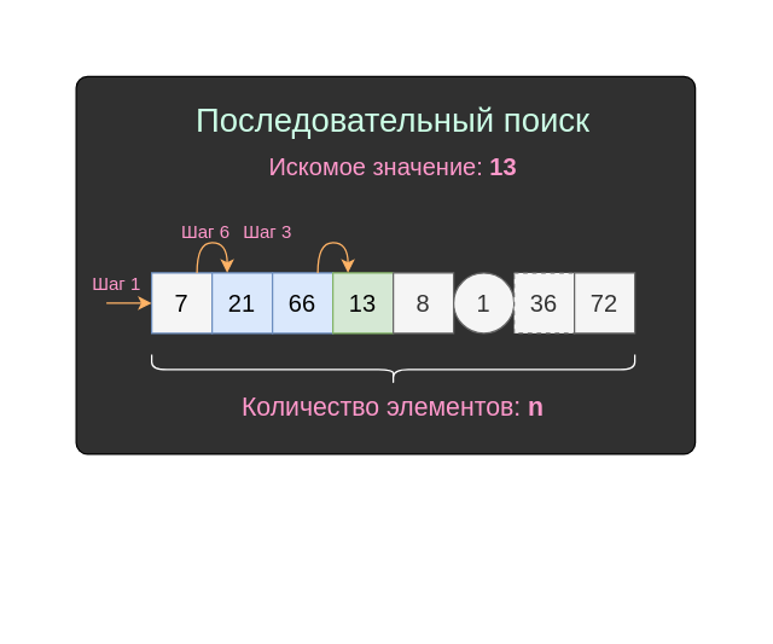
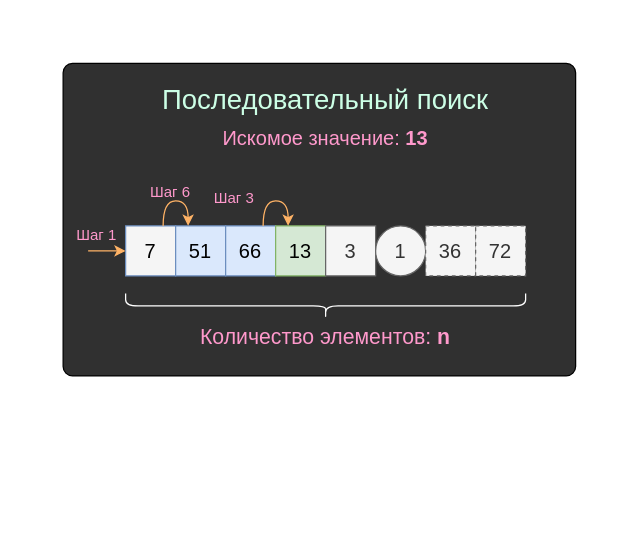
- <mxCell id="19" value="&lt;font color=&quot;#ff99cc&quot;&gt;Шаг 3&lt;/font&gt;" style="text;html=1;align=center;verticalAlign=middle;whiteSpace=wrap;rounded=0;" vertex="1" parent="1"><mxGeometry x="159" y="144" width="36" height="18" as="geometry" /></mxCell>
+ <mxCell id="19" value="&lt;font color=&quot;#ff99cc&quot;&gt;Шаг 3&lt;/font&gt;" style="text;html=1;align=center;verticalAlign=middle;whiteSpace=wrap;rounded=0;" vertex="1" parent="1"><mxGeometry x="169" y="149" width="36" height="18" as="geometry" /></mxCell>
- <mxCell id="6" value="&lt;font style=&quot;font-size: 16px;&quot;&gt;21&lt;/font&gt;" style="rounded=0;whiteSpace=wrap;html=1;fillColor=#dae8fc;strokeColor=#6c8ebf;" vertex="1" parent="1"><mxGeometry x="140" y="180" width="40" height="40" as="geometry" /></mxCell>
+ <mxCell id="6" value="&lt;font style=&quot;font-size: 16px;&quot;&gt;51&lt;/font&gt;" style="rounded=0;whiteSpace=wrap;html=1;fillColor=#dae8fc;strokeColor=#6c8ebf;" vertex="1" parent="1"><mxGeometry x="140" y="180" width="40" height="40" as="geometry" /></mxCell>
- <mxCell id="9" value="&lt;font style=&quot;font-size: 16px;&quot;&gt;8&lt;/font&gt;" style="rounded=0;whiteSpace=wrap;html=1;strokeColor=#666666;fillColor=#f5f5f5;fontColor=#333333;" vertex="1" parent="1"><mxGeometry x="260" y="180" width="40" height="40" as="geometry" /></mxCell>
+ <mxCell id="9" value="&lt;font style=&quot;font-size: 16px;&quot;&gt;3&lt;/font&gt;" style="rounded=0;whiteSpace=wrap;html=1;strokeColor=#666666;fillColor=#f5f5f5;fontColor=#333333;" vertex="1" parent="1"><mxGeometry x="260" y="180" width="40" height="40" as="geometry" /></mxCell>
- <mxCell id="12" value="&lt;font style=&quot;font-size: 16px;&quot;&gt;72&lt;/font&gt;" style="rounded=0;whiteSpace=wrap;html=1;strokeColor=#666666;fillColor=#f5f5f5;fontColor=#333333;" vertex="1" parent="1"><mxGeometry x="380" y="180" width="40" height="40" as="geometry" /></mxCell>
+ <mxCell id="12" value="&lt;font style=&quot;font-size: 16px;&quot;&gt;72&lt;/font&gt;" style="rounded=0;whiteSpace=wrap;html=1;strokeColor=#666666;fillColor=#f5f5f5;fontColor=#333333;dashed=1;" vertex="1" parent="1"><mxGeometry x="380" y="180" width="40" height="40" as="geometry" /></mxCell>
